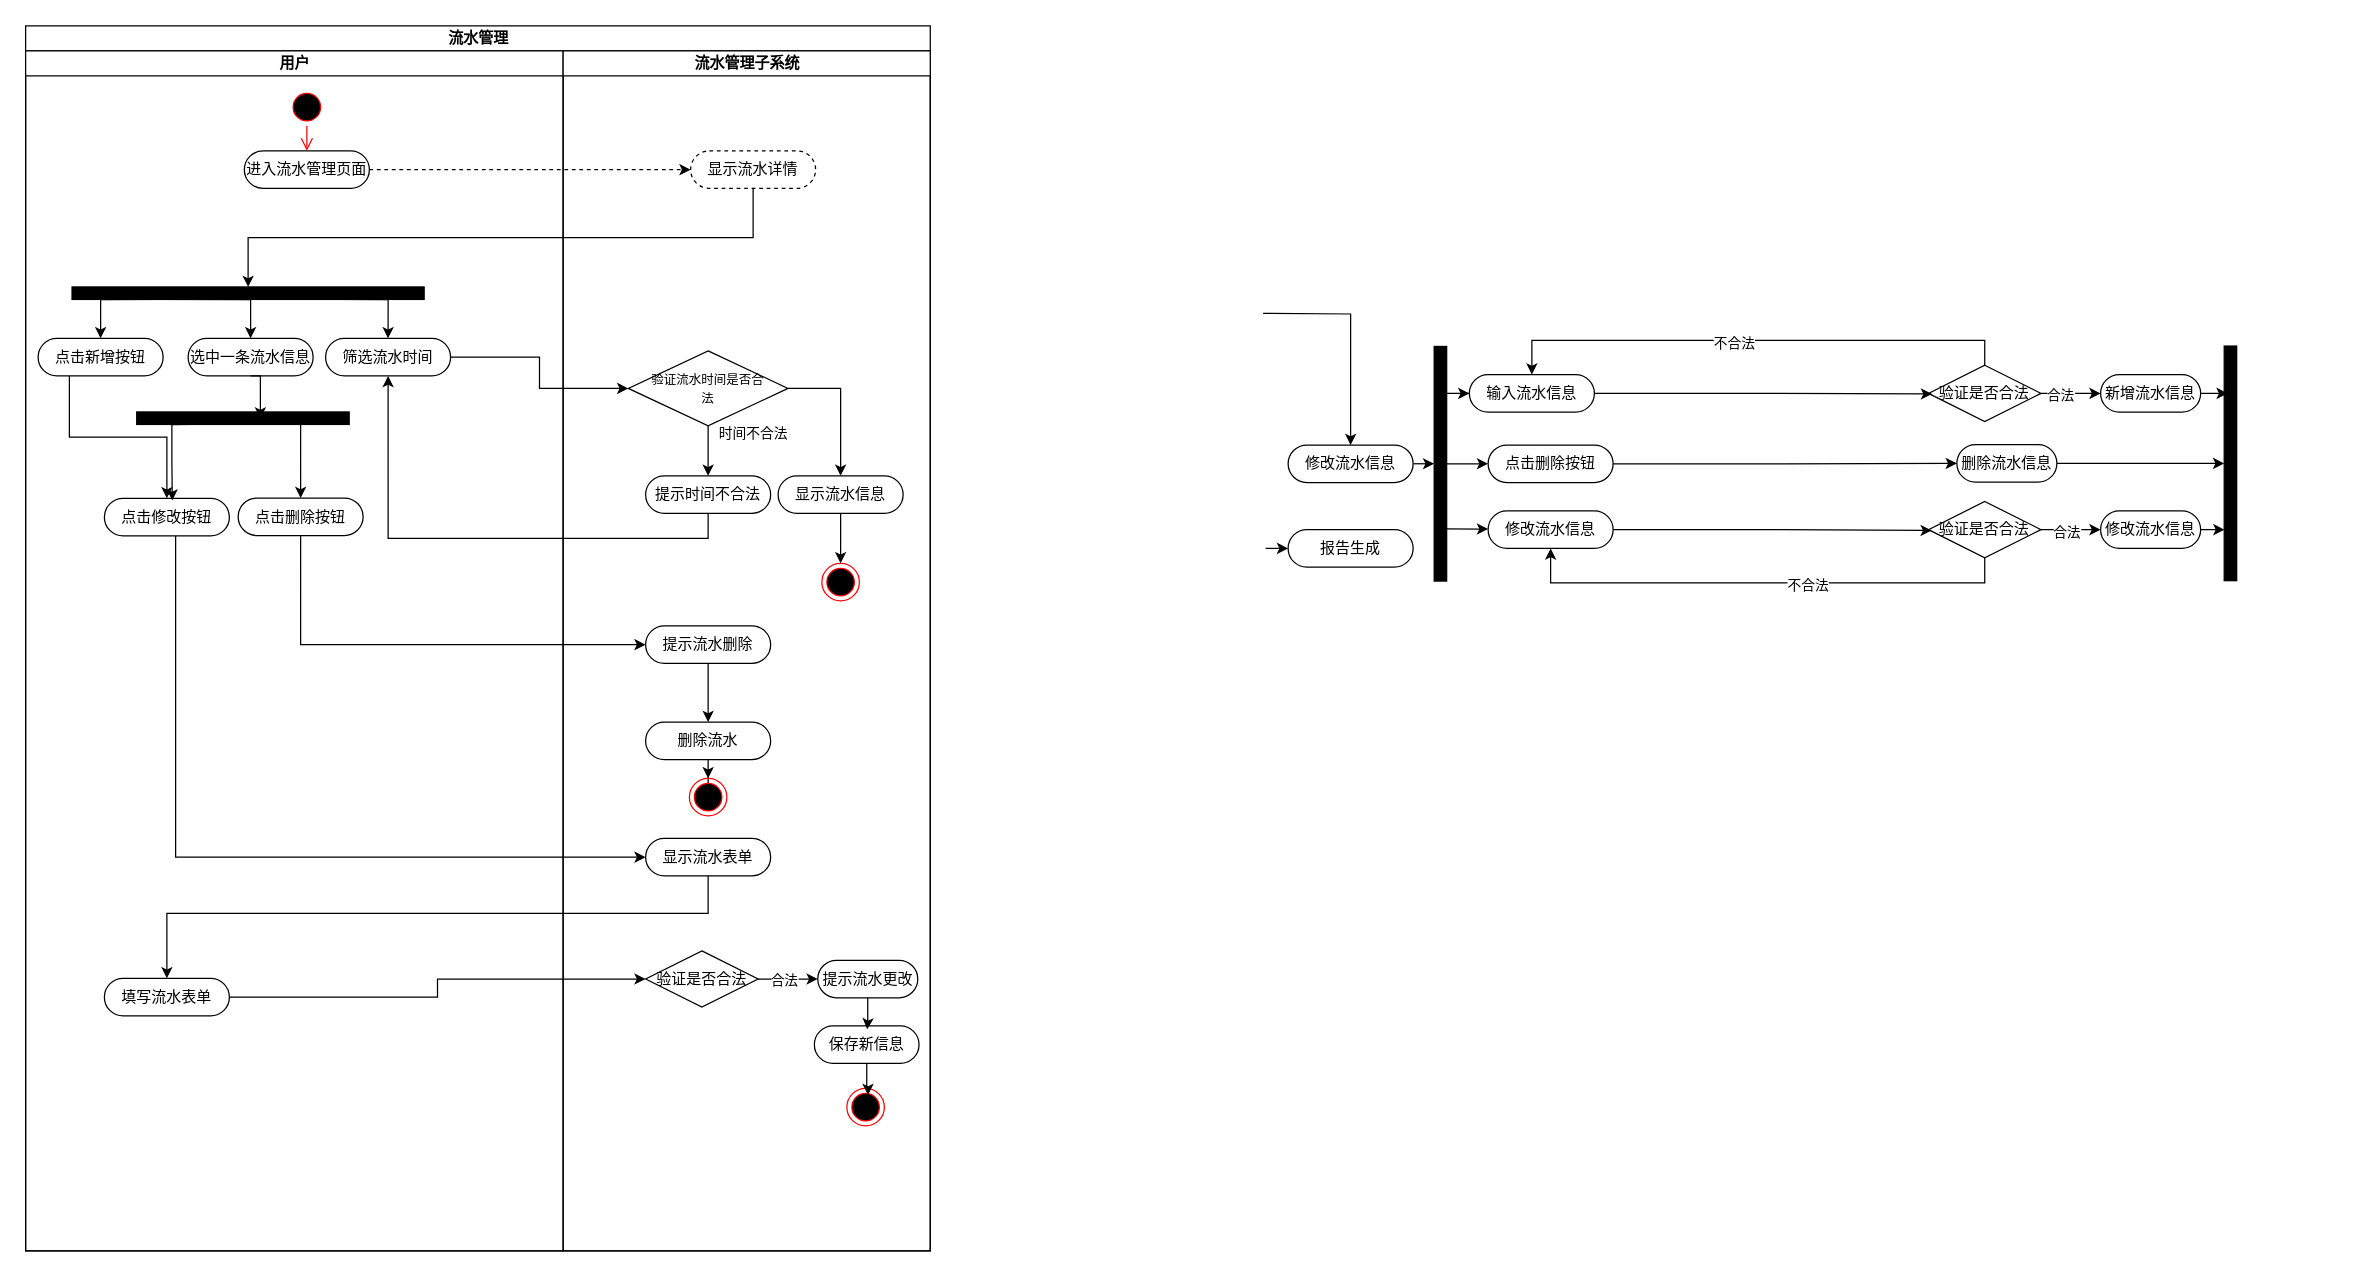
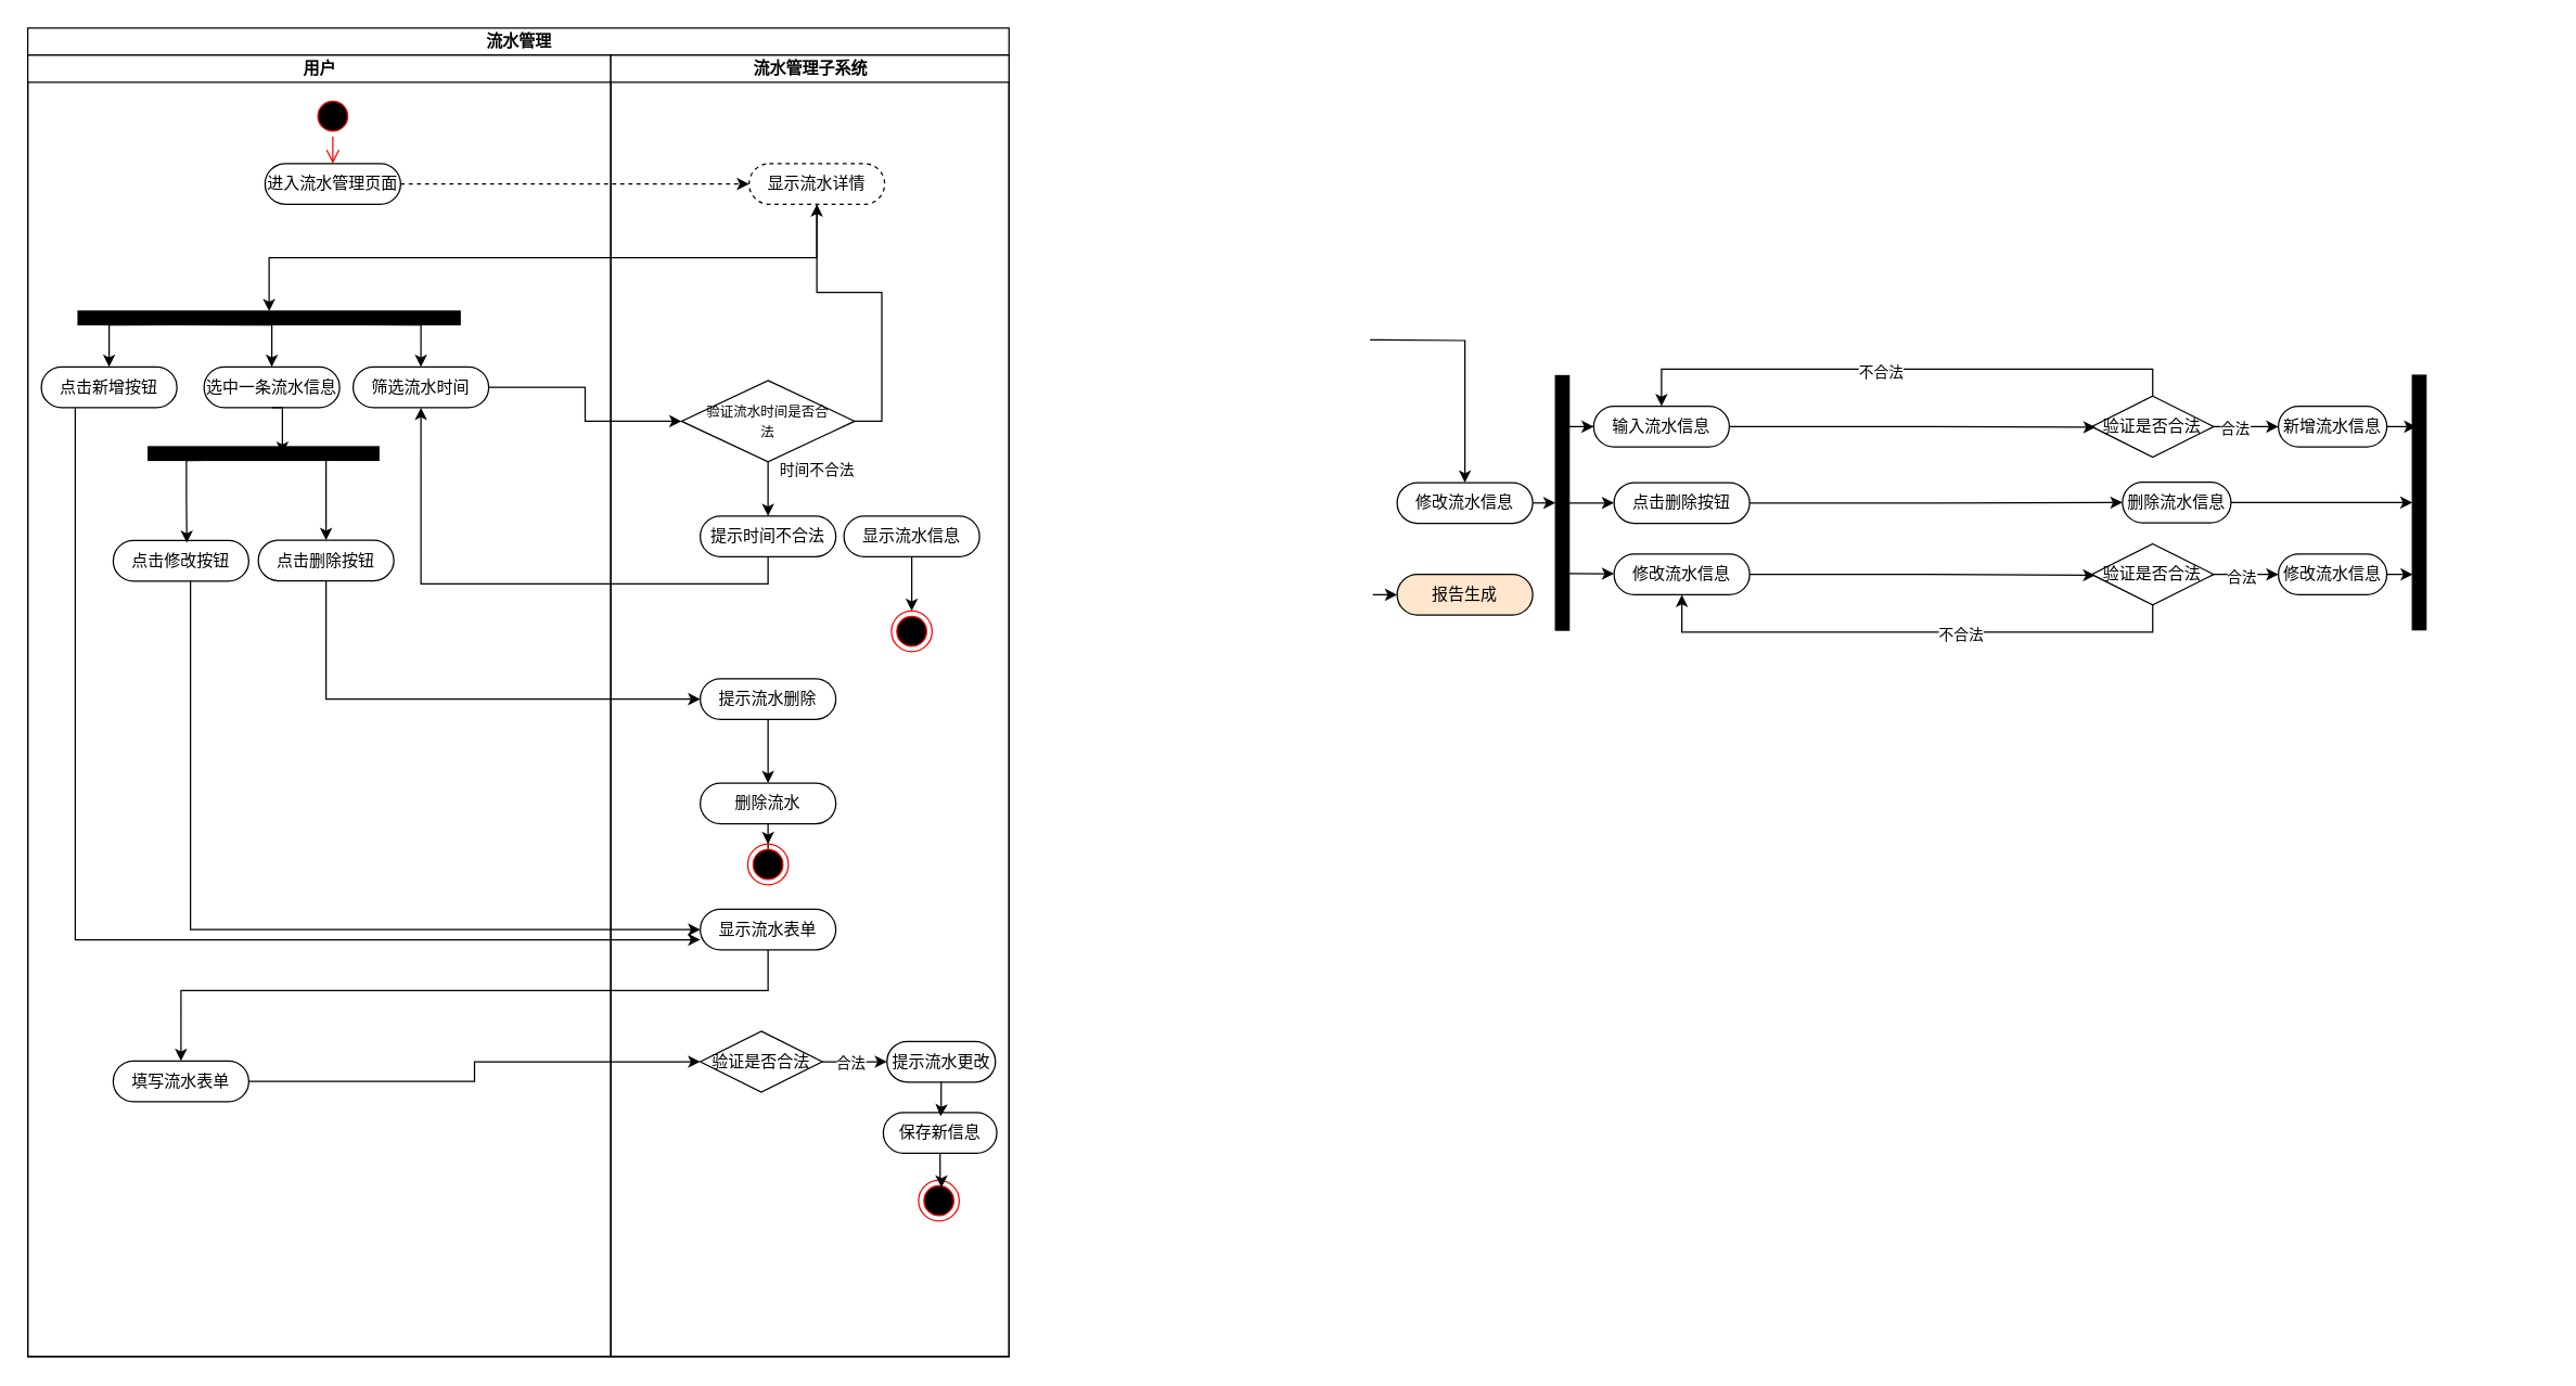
- <mxCell id="26" style="edgeStyle=orthogonalEdgeStyle;rounded=0;orthogonalLoop=1;jettySize=auto;html=1;exitX=1;exitY=0.5;exitDx=0;exitDy=0;entryX=0.5;entryY=0;entryDx=0;entryDy=0;" edge="1" parent="24" source="28" target="30"><mxGeometry relative="1" as="geometry" /></mxCell>
+ <mxCell id="26" style="edgeStyle=orthogonalEdgeStyle;rounded=0;orthogonalLoop=1;jettySize=auto;html=1;exitX=1;exitY=0.5;exitDx=0;exitDy=0;" edge="1" parent="24" source="28" target="25"><mxGeometry relative="1" as="geometry" /></mxCell>
- <mxCell id="53" style="edgeStyle=orthogonalEdgeStyle;rounded=0;orthogonalLoop=1;jettySize=auto;html=1;exitX=0.25;exitY=1;exitDx=0;exitDy=0;" edge="1" parent="2" source="22" target="20"><mxGeometry relative="1" as="geometry" /></mxCell>
+ <mxCell id="53" style="edgeStyle=orthogonalEdgeStyle;rounded=0;orthogonalLoop=1;jettySize=auto;html=1;exitX=0.25;exitY=1;exitDx=0;exitDy=0;entryX=0;entryY=0.75;entryDx=0;entryDy=0;" edge="1" parent="2" source="22" target="39"><mxGeometry relative="1" as="geometry" /></mxCell>
- <mxCell id="65" value="报告生成" style="rounded=1;whiteSpace=wrap;html=1;shadow=0;comic=0;labelBackgroundColor=none;strokeWidth=1;fontFamily=Verdana;fontSize=12;align=center;arcSize=50;" vertex="1" parent="1"><mxGeometry x="1030" y="423" width="100" height="30" as="geometry" /></mxCell>
+ <mxCell id="65" value="报告生成" style="rounded=1;whiteSpace=wrap;html=1;shadow=0;comic=0;labelBackgroundColor=none;strokeWidth=1;fontFamily=Verdana;fontSize=12;align=center;arcSize=50;fillColor=#ffe6cc;" vertex="1" parent="1"><mxGeometry x="1030" y="423" width="100" height="30" as="geometry" /></mxCell>
